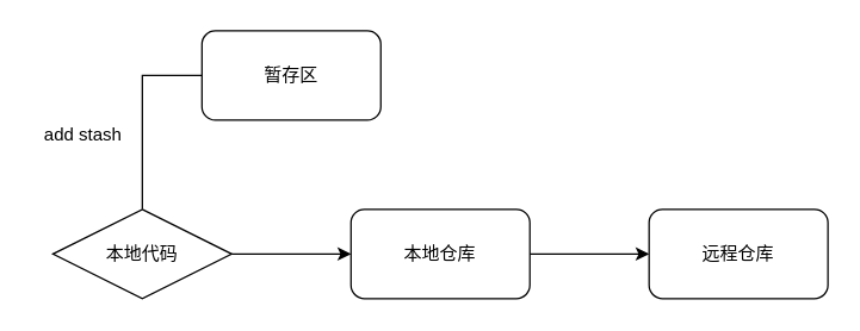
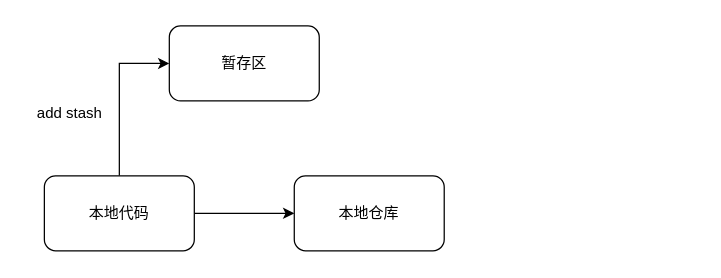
- <mxCell id="3" style="edgeStyle=orthogonalEdgeStyle;rounded=0;orthogonalLoop=1;jettySize=auto;html=1;exitX=0.5;exitY=0;exitDx=0;exitDy=0;entryX=0;entryY=0.5;entryDx=0;entryDy=0;endArrow=none;" edge="1" parent="1" source="4" target="8"><mxGeometry relative="1" as="geometry" /></mxCell>
+ <mxCell id="3" style="edgeStyle=orthogonalEdgeStyle;rounded=0;orthogonalLoop=1;jettySize=auto;html=1;exitX=0.5;exitY=0;exitDx=0;exitDy=0;entryX=0;entryY=0.5;entryDx=0;entryDy=0;" edge="1" parent="1" source="4" target="8"><mxGeometry relative="1" as="geometry" /></mxCell>
- <mxCell id="4" value="本地代码" style="rhombus;whiteSpace=wrap;html=1;" vertex="1" parent="1"><mxGeometry x="35" y="140" width="120" height="60" as="geometry" /></mxCell>
+ <mxCell id="4" value="本地代码" style="rounded=1;whiteSpace=wrap;html=1;" vertex="1" parent="1"><mxGeometry x="35" y="140" width="120" height="60" as="geometry" /></mxCell>
- <mxCell id="5" value="" style="edgeStyle=orthogonalEdgeStyle;rounded=0;orthogonalLoop=1;jettySize=auto;html=1;" edge="1" parent="1" source="6" target="7"><mxGeometry relative="1" as="geometry" /></mxCell>
- <mxCell id="7" value="远程仓库" style="rounded=1;whiteSpace=wrap;html=1;" vertex="1" parent="1"><mxGeometry x="435" y="140" width="120" height="60" as="geometry" /></mxCell>
